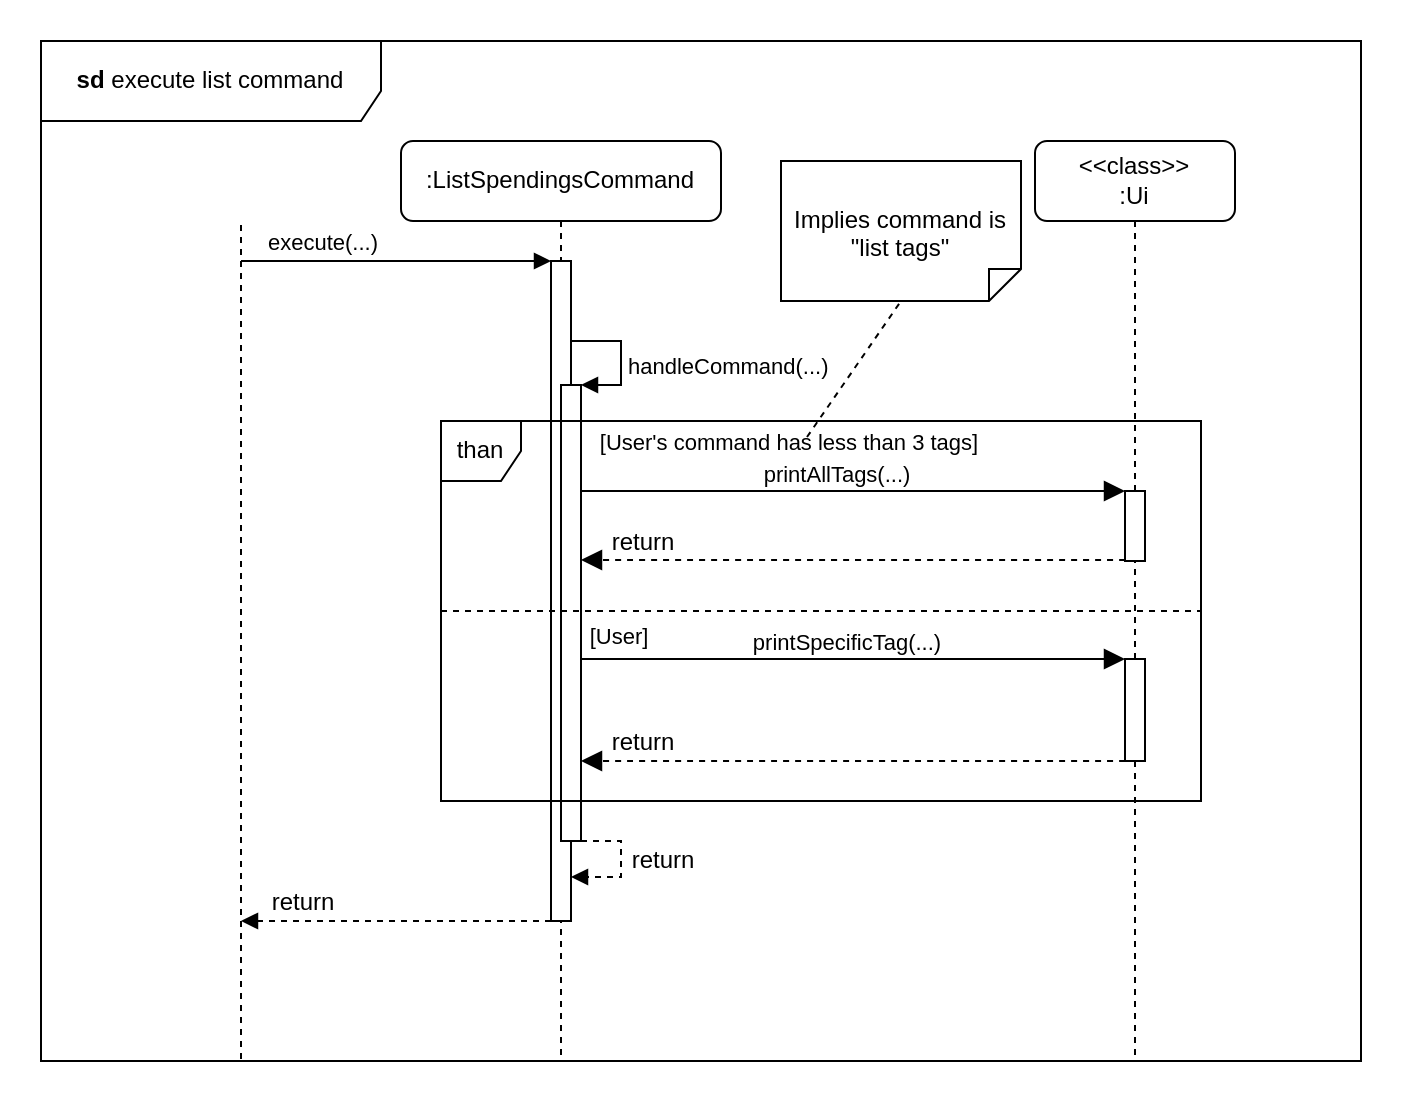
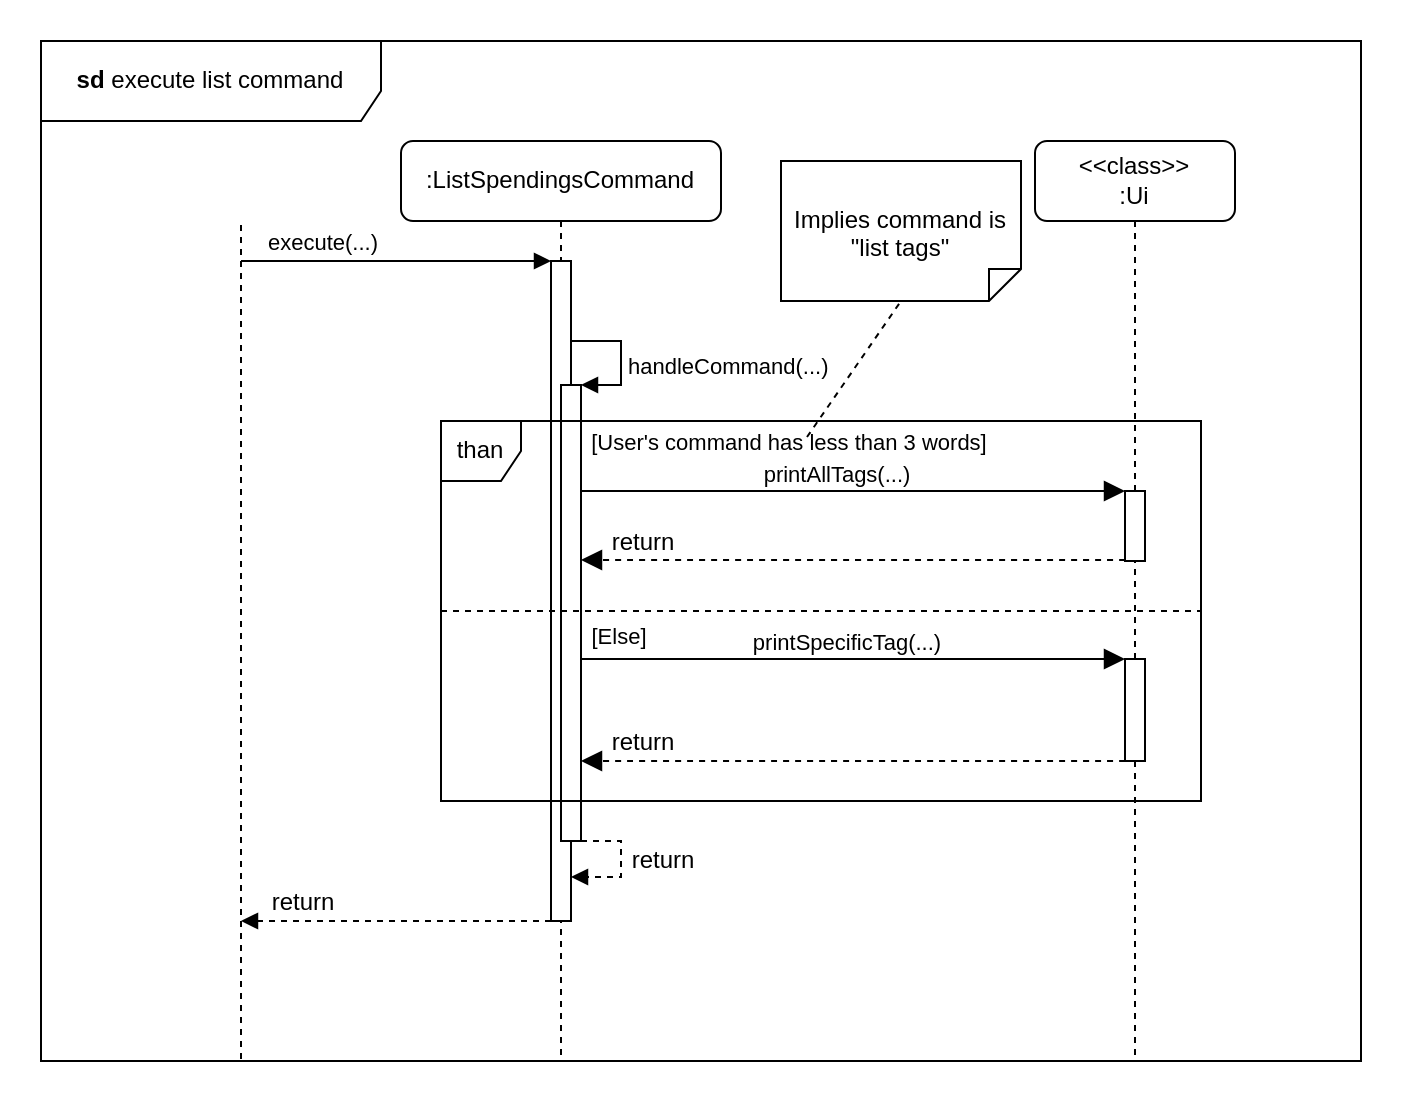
- <mxCell id="18" value="&lt;div&gt;&lt;span style=&quot;font-size: 11px;&quot;&gt;[User's command has less than 3 tags]&lt;/span&gt;&lt;/div&gt;" style="text;html=1;align=center;verticalAlign=middle;resizable=0;points=[];autosize=1;strokeColor=none;fillColor=none;fontSize=16;" parent="17" vertex="1"><mxGeometry x="64" y="-6" width="220" height="30" as="geometry" /></mxCell>
+ <mxCell id="18" value="&lt;div&gt;&lt;span style=&quot;font-size: 11px;&quot;&gt;[User's command has less than 3 words]&lt;/span&gt;&lt;/div&gt;" style="text;html=1;align=center;verticalAlign=middle;resizable=0;points=[];autosize=1;strokeColor=none;fillColor=none;fontSize=16;" parent="17" vertex="1"><mxGeometry x="64" y="-6" width="220" height="30" as="geometry" /></mxCell>
- <mxCell id="22" value="&lt;div&gt;&lt;span style=&quot;font-size: 11px;&quot;&gt;[User]&lt;/span&gt;&lt;/div&gt;" style="text;html=1;align=center;verticalAlign=middle;resizable=0;points=[];autosize=1;strokeColor=none;fillColor=none;fontSize=16;" parent="17" vertex="1"><mxGeometry x="64" y="91" width="50" height="30" as="geometry" /></mxCell>
+ <mxCell id="22" value="&lt;div&gt;&lt;span style=&quot;font-size: 11px;&quot;&gt;[Else]&lt;/span&gt;&lt;/div&gt;" style="text;html=1;align=center;verticalAlign=middle;resizable=0;points=[];autosize=1;strokeColor=none;fillColor=none;fontSize=16;" parent="17" vertex="1"><mxGeometry x="64" y="91" width="50" height="30" as="geometry" /></mxCell>
